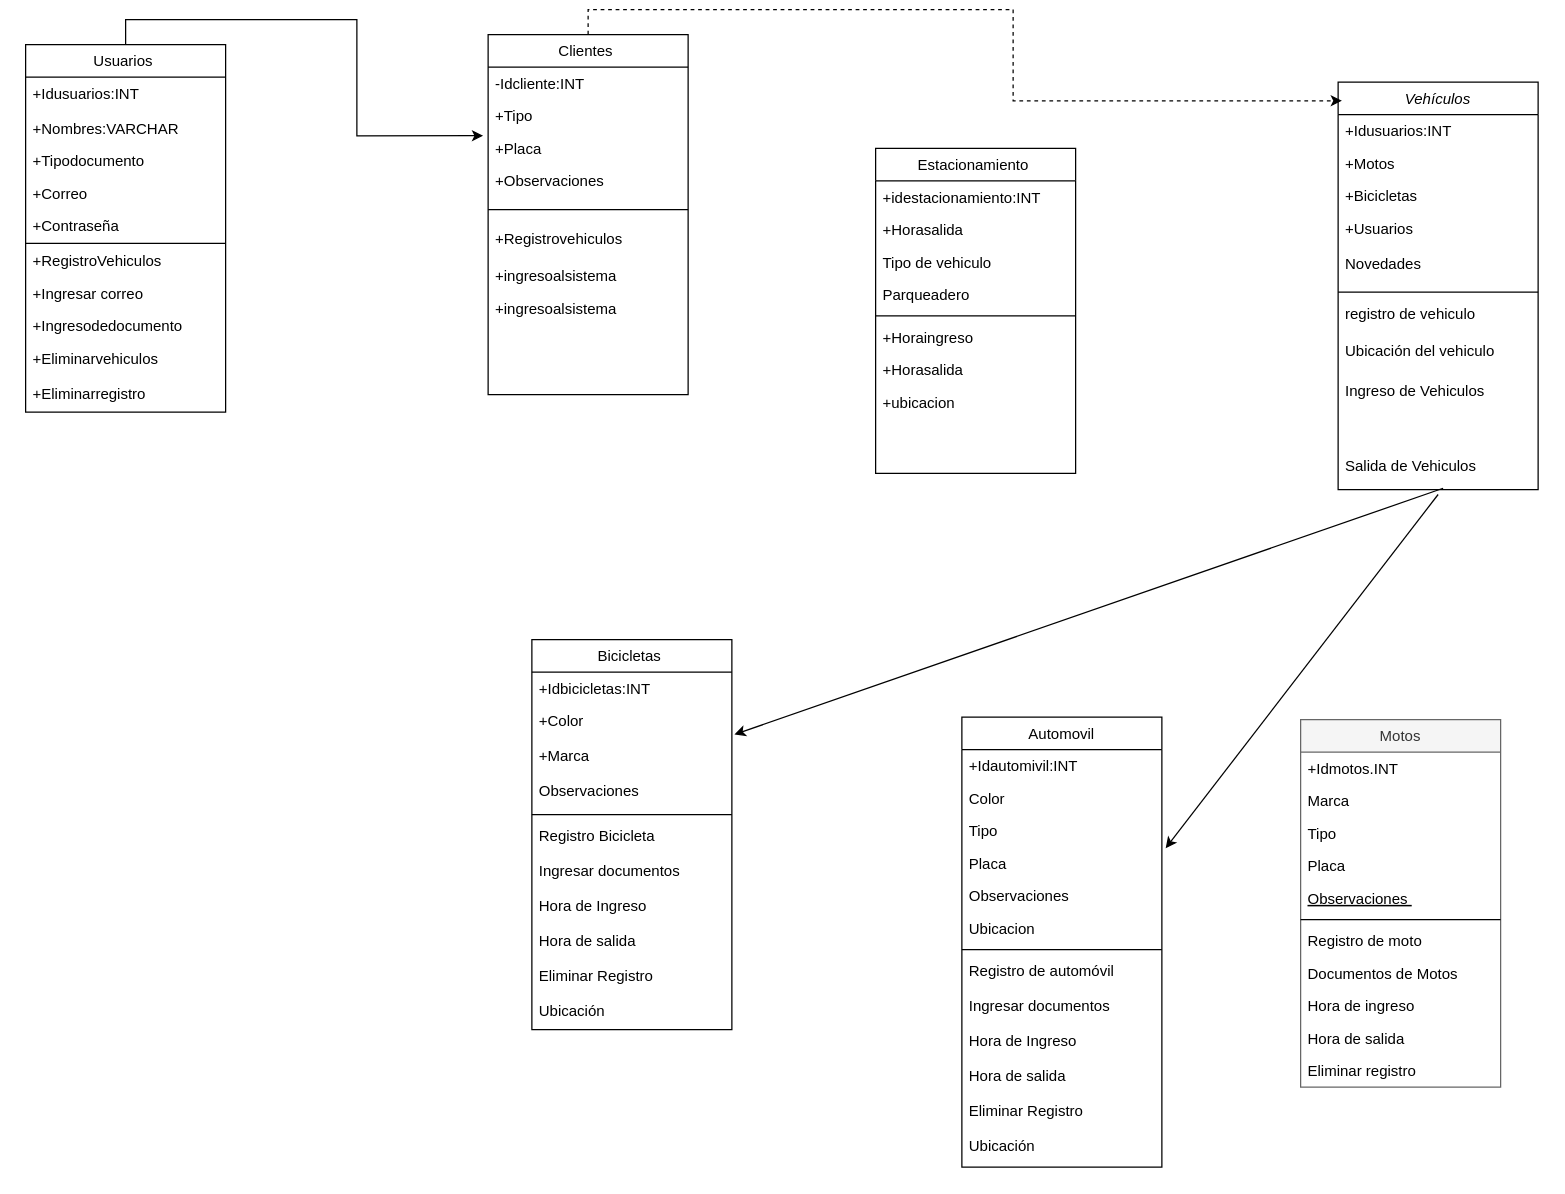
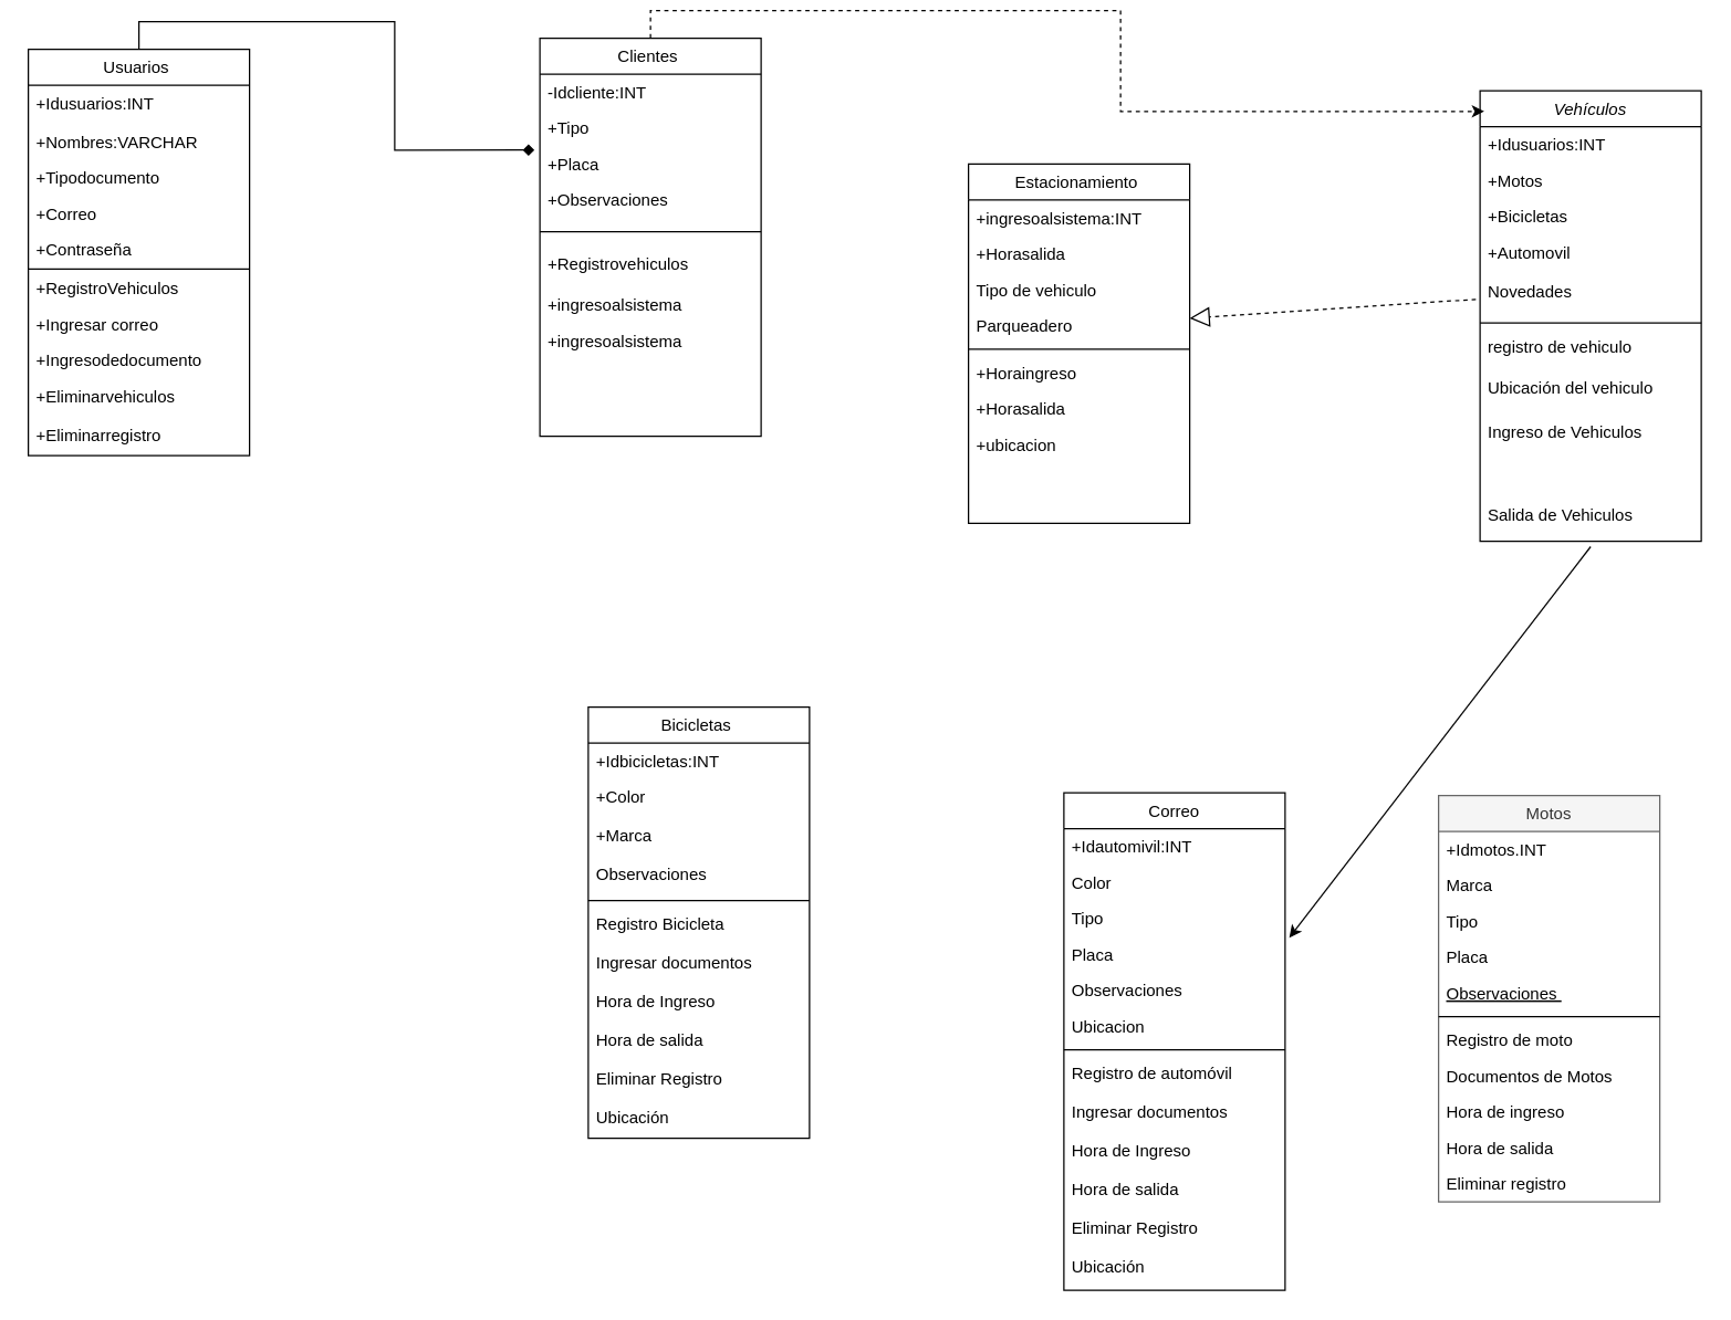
- <mxCell id="72" value="" style="edgeStyle=orthogonalEdgeStyle;rounded=0;orthogonalLoop=1;jettySize=auto;html=1;exitX=0.5;exitY=0;exitDx=0;exitDy=0;entryX=-0.025;entryY=0.115;entryDx=0;entryDy=0;entryPerimeter=0;" parent="1" source="59" target="76" edge="1"><mxGeometry relative="1" as="geometry"><mxPoint x="150" y="68" as="sourcePoint" /><mxPoint x="380" y="228" as="targetPoint" /></mxGeometry></mxCell>
+ <mxCell id="72" value="" style="edgeStyle=orthogonalEdgeStyle;rounded=0;orthogonalLoop=1;jettySize=auto;html=1;exitX=0.5;exitY=0;exitDx=0;exitDy=0;entryX=-0.025;entryY=0.115;entryDx=0;entryDy=0;entryPerimeter=0;endArrow=diamond;" parent="1" source="59" target="76" edge="1"><mxGeometry relative="1" as="geometry"><mxPoint x="150" y="68" as="sourcePoint" /><mxPoint x="380" y="228" as="targetPoint" /></mxGeometry></mxCell>
- <mxCell id="37" value="+idestacionamiento:INT" style="text;align=left;verticalAlign=top;spacingLeft=4;spacingRight=4;overflow=hidden;rotatable=0;points=[[0,0.5],[1,0.5]];portConstraint=eastwest;rounded=0;shadow=0;html=0;" parent="36" vertex="1"><mxGeometry y="26" width="160" height="26" as="geometry" /></mxCell>
+ <mxCell id="37" value="+ingresoalsistema:INT" style="text;align=left;verticalAlign=top;spacingLeft=4;spacingRight=4;overflow=hidden;rotatable=0;points=[[0,0.5],[1,0.5]];portConstraint=eastwest;rounded=0;shadow=0;html=0;" parent="36" vertex="1"><mxGeometry y="26" width="160" height="26" as="geometry" /></mxCell>
- <mxCell id="6" value="+Usuarios" style="text;align=left;verticalAlign=top;spacingLeft=4;spacingRight=4;overflow=hidden;rotatable=0;points=[[0,0.5],[1,0.5]];portConstraint=eastwest;rounded=0;shadow=0;html=0;" parent="2" vertex="1"><mxGeometry y="104" width="160" height="28" as="geometry" /></mxCell>
+ <mxCell id="6" value="+Automovil" style="text;align=left;verticalAlign=top;spacingLeft=4;spacingRight=4;overflow=hidden;rotatable=0;points=[[0,0.5],[1,0.5]];portConstraint=eastwest;rounded=0;shadow=0;html=0;" parent="2" vertex="1"><mxGeometry y="104" width="160" height="28" as="geometry" /></mxCell>
+ <mxCell id="85" value="" style="endArrow=block;dashed=1;endFill=0;endSize=12;html=1;rounded=0;exitX=-0.019;exitY=0.594;exitDx=0;exitDy=0;exitPerimeter=0;" edge="1" parent="1" source="7" target="40"><mxGeometry width="160" relative="1" as="geometry"><mxPoint x="880" y="278" as="sourcePoint" /><mxPoint x="960" y="178" as="targetPoint" /></mxGeometry></mxCell>
- <mxCell id="84" style="edgeStyle=none;rounded=0;orthogonalLoop=1;jettySize=auto;html=1;entryX=1.013;entryY=0.857;entryDx=0;entryDy=0;entryPerimeter=0;exitX=0.525;exitY=0.969;exitDx=0;exitDy=0;exitPerimeter=0;" parent="1" source="82" target="26" edge="1"><mxGeometry relative="1" as="geometry" /></mxCell>
- <mxCell id="45" value="Automovil" style="swimlane;fontStyle=0;align=center;verticalAlign=top;childLayout=stackLayout;horizontal=1;startSize=26;horizontalStack=0;resizeParent=1;resizeLast=0;collapsible=1;marginBottom=0;rounded=0;shadow=0;strokeWidth=1;" parent="1" vertex="1"><mxGeometry x="769" y="566" width="160" height="360" as="geometry"><mxRectangle x="508" y="120" width="160" height="26" as="alternateBounds" /></mxGeometry></mxCell>
+ <mxCell id="45" value="Correo" style="swimlane;fontStyle=0;align=center;verticalAlign=top;childLayout=stackLayout;horizontal=1;startSize=26;horizontalStack=0;resizeParent=1;resizeLast=0;collapsible=1;marginBottom=0;rounded=0;shadow=0;strokeWidth=1;" parent="1" vertex="1"><mxGeometry x="769" y="566" width="160" height="360" as="geometry"><mxRectangle x="508" y="120" width="160" height="26" as="alternateBounds" /></mxGeometry></mxCell>
